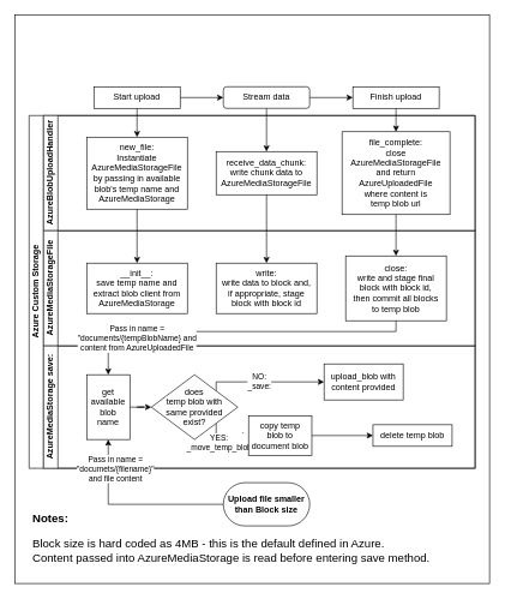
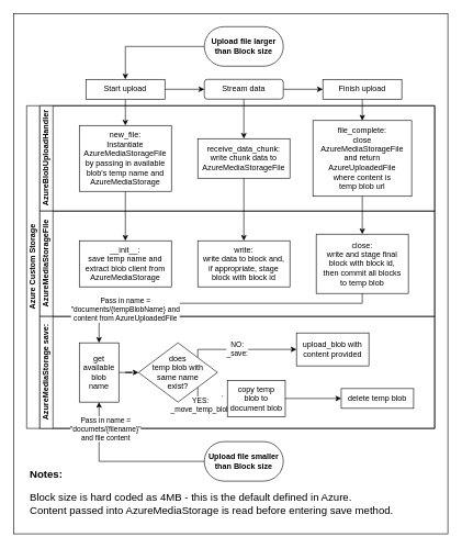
+ <mxCell id="28" style="edgeStyle=orthogonalEdgeStyle;rounded=0;orthogonalLoop=1;jettySize=auto;html=1;exitX=0;exitY=0.5;exitDx=0;exitDy=0;entryX=0.5;entryY=0;entryDx=0;entryDy=0;" parent="1" source="29" target="32" edge="1"><mxGeometry relative="1" as="geometry" /></mxCell>
+ <mxCell id="29" value="Upload file larger&lt;br&gt;than Block size" style="rounded=1;whiteSpace=wrap;html=1;arcSize=50;fontStyle=1" parent="1" vertex="1"><mxGeometry x="310" y="40" width="120" height="60" as="geometry" /></mxCell>
- <mxCell id="15" value="&lt;span style=&quot;color: rgb(0, 0, 0); font-family: Helvetica; font-size: 12px; font-style: normal; font-variant-ligatures: normal; font-variant-caps: normal; font-weight: 400; letter-spacing: normal; orphans: 2; text-align: center; text-indent: 0px; text-transform: none; widows: 2; word-spacing: 0px; -webkit-text-stroke-width: 0px; background-color: rgb(251, 251, 251); text-decoration-thickness: initial; text-decoration-style: initial; text-decoration-color: initial; float: none; display: inline !important;&quot;&gt;does&lt;br&gt;temp blob with&lt;br&gt;same provided&lt;br&gt;exist?&lt;/span&gt;" style="rhombus;whiteSpace=wrap;html=1;" parent="12" vertex="1"><mxGeometry x="150" y="40" width="120" height="90" as="geometry" /></mxCell>
+ <mxCell id="15" value="&lt;span style=&quot;color: rgb(0, 0, 0); font-family: Helvetica; font-size: 12px; font-style: normal; font-variant-ligatures: normal; font-variant-caps: normal; font-weight: 400; letter-spacing: normal; orphans: 2; text-align: center; text-indent: 0px; text-transform: none; widows: 2; word-spacing: 0px; -webkit-text-stroke-width: 0px; background-color: rgb(251, 251, 251); text-decoration-thickness: initial; text-decoration-style: initial; text-decoration-color: initial; float: none; display: inline !important;&quot;&gt;does&lt;br&gt;temp blob with&lt;br&gt;same name&lt;br&gt;exist?&lt;/span&gt;" style="rhombus;whiteSpace=wrap;html=1;" parent="12" vertex="1"><mxGeometry x="150" y="40" width="120" height="90" as="geometry" /></mxCell>
